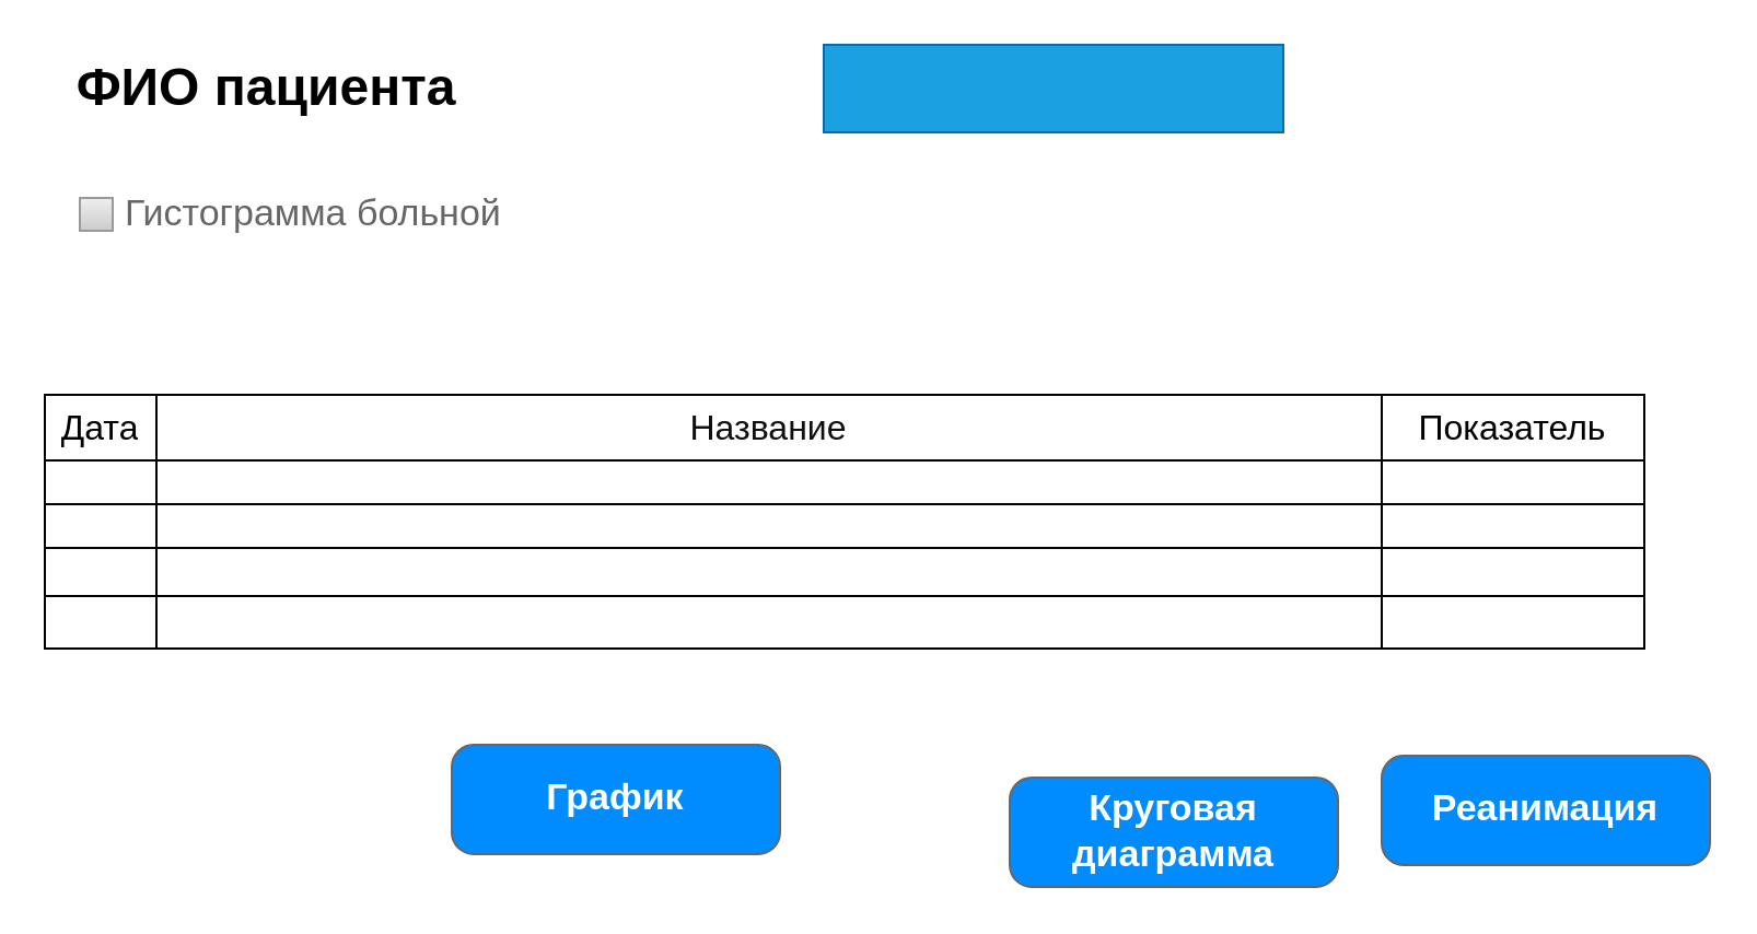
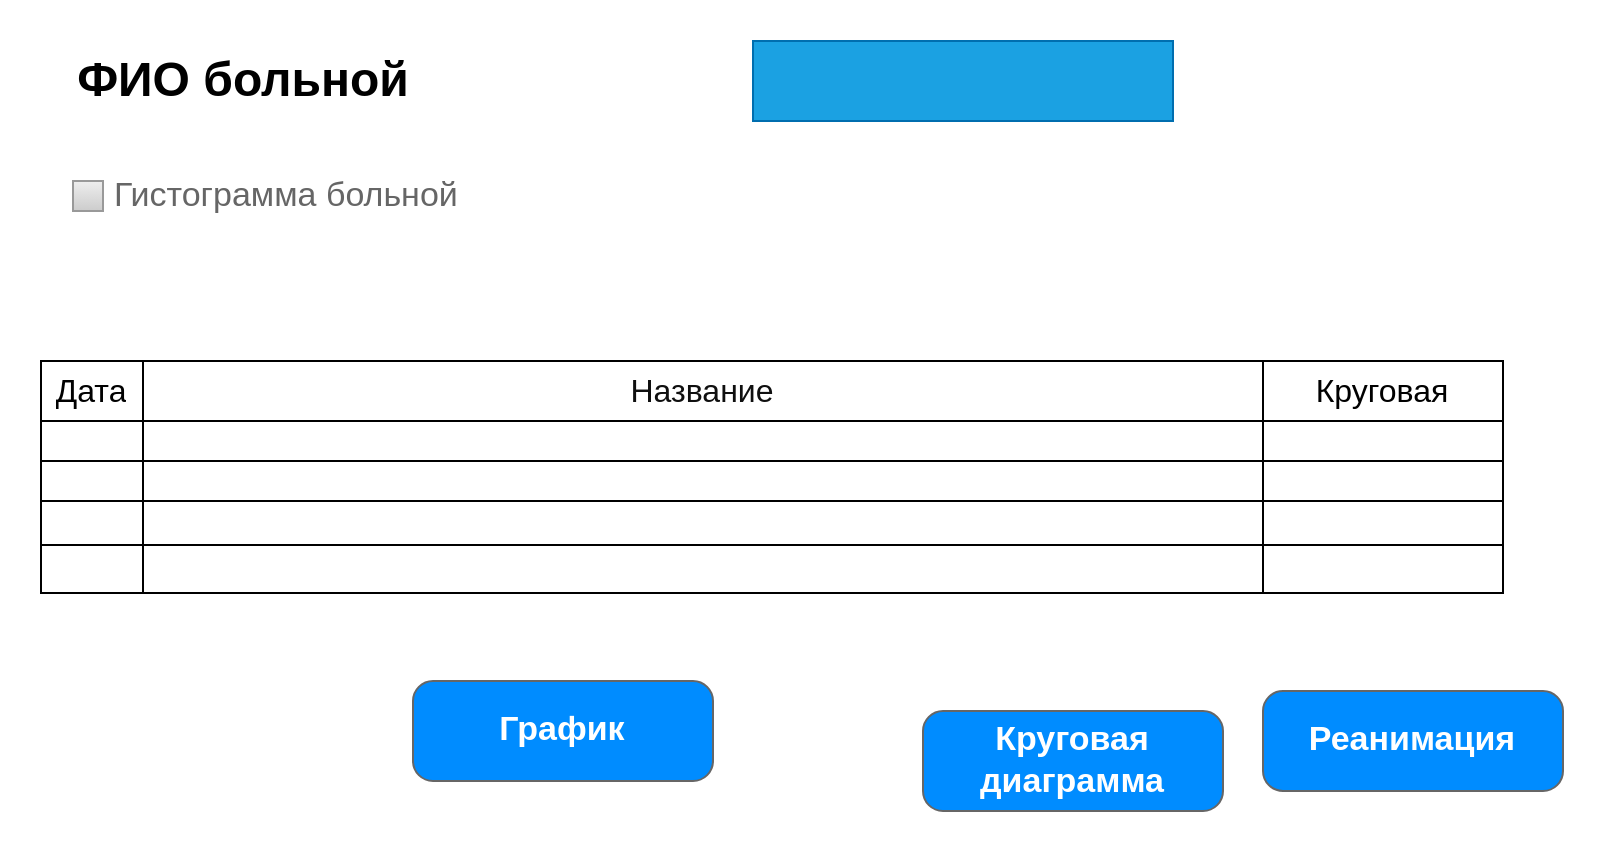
- <mxCell id="2" value="ФИО пациента" style="text;strokeColor=none;fillColor=none;html=1;fontSize=24;fontStyle=1;verticalAlign=middle;align=center;" parent="1" vertex="1"><mxGeometry x="26" y="20" width="190" height="40" as="geometry" /></mxCell>
+ <mxCell id="2" value="ФИО больной" style="text;strokeColor=none;fillColor=none;html=1;fontSize=24;fontStyle=1;verticalAlign=middle;align=center;" parent="1" vertex="1"><mxGeometry x="26" y="20" width="190" height="40" as="geometry" /></mxCell>
- <mxCell id="8" value="&lt;font color=&quot;#000000&quot;&gt;Показатель&lt;/font&gt;" style="shape=partialRectangle;html=1;whiteSpace=wrap;connectable=0;strokeColor=inherit;overflow=hidden;fillColor=none;top=0;left=0;bottom=0;right=0;pointerEvents=1;fontSize=16;labelBackgroundColor=none;strokeWidth=1;fontColor=#FFFFFF;" parent="5" vertex="1"><mxGeometry x="611" width="120" height="30" as="geometry"><mxRectangle width="120" height="30" as="alternateBounds" /></mxGeometry></mxCell>
+ <mxCell id="8" value="&lt;font color=&quot;#000000&quot;&gt;Круговая&lt;/font&gt;" style="shape=partialRectangle;html=1;whiteSpace=wrap;connectable=0;strokeColor=inherit;overflow=hidden;fillColor=none;top=0;left=0;bottom=0;right=0;pointerEvents=1;fontSize=16;labelBackgroundColor=none;strokeWidth=1;fontColor=#FFFFFF;" parent="5" vertex="1"><mxGeometry x="611" width="120" height="30" as="geometry"><mxRectangle width="120" height="30" as="alternateBounds" /></mxGeometry></mxCell>
